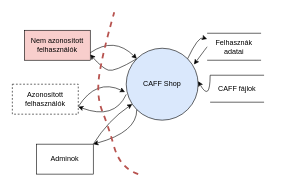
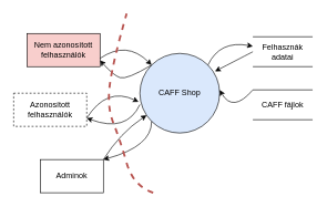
- <mxCell id="14" value="Felhasznák adatai" style="rounded=0;whiteSpace=wrap;html=1;strokeColor=none;" vertex="1" parent="1"><mxGeometry x="345" y="55" width="90" height="45" as="geometry" /></mxCell>
+ <mxCell id="14" value="Felhasznák adatai" style="rounded=0;whiteSpace=wrap;html=1;strokeColor=none;" vertex="1" parent="1"><mxGeometry x="380" y="55" width="90" height="45" as="geometry" /></mxCell>
- <mxCell id="13" value="CAFF fájlok" style="rounded=0;whiteSpace=wrap;html=1;strokeColor=none;" vertex="1" parent="1"><mxGeometry x="350" y="125" width="90" height="45" as="geometry" /></mxCell>
+ <mxCell id="13" value="CAFF fájlok" style="rounded=0;whiteSpace=wrap;html=1;strokeColor=none;" vertex="1" parent="1"><mxGeometry x="380" y="135" width="90" height="45" as="geometry" /></mxCell>
